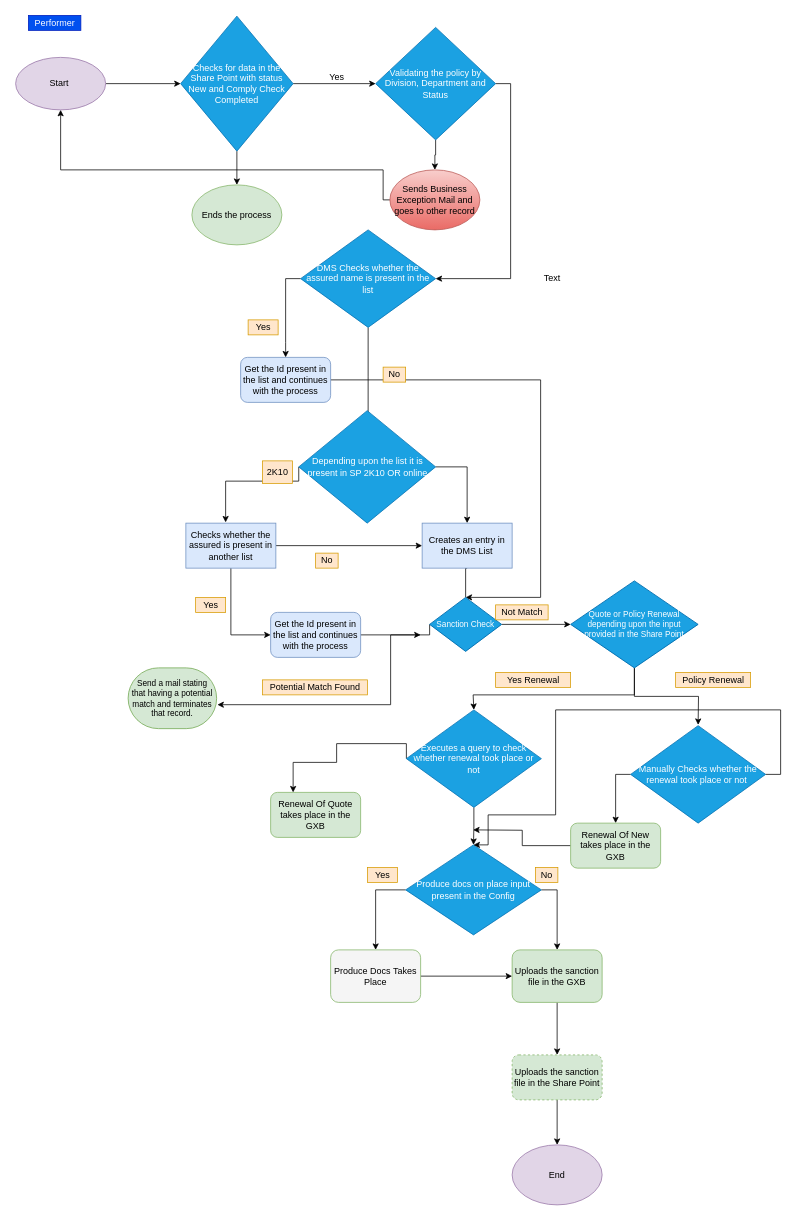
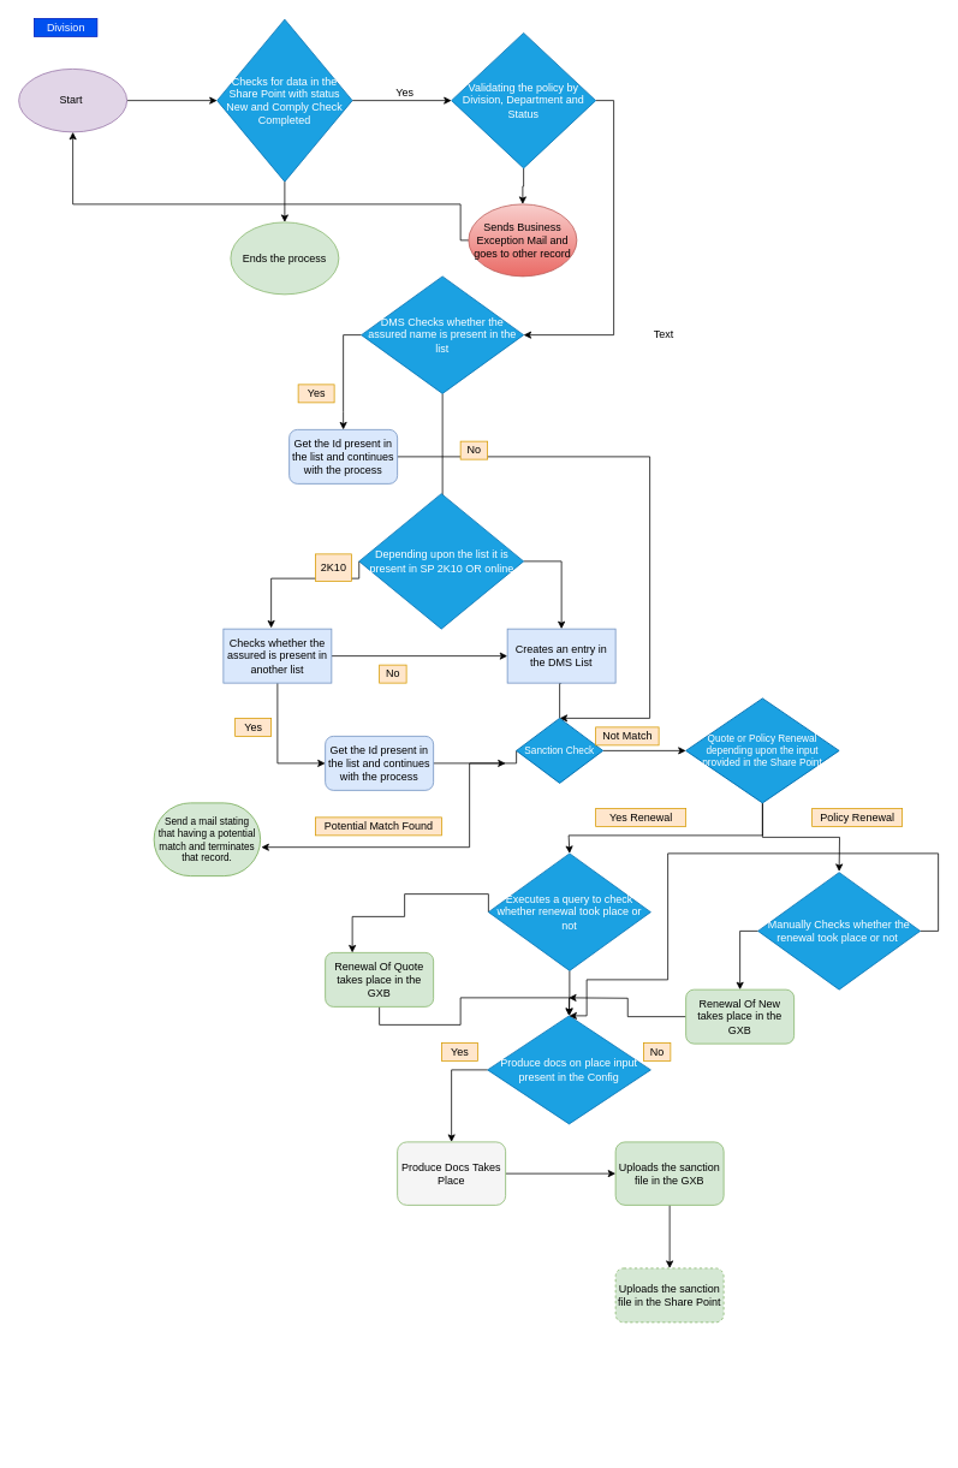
- <mxCell id="4" value="Performer" style="text;html=1;align=center;verticalAlign=middle;resizable=0;points=[];autosize=1;fillColor=#0050ef;strokeColor=#001DBC;fontColor=#ffffff;" parent="1" vertex="1"><mxGeometry x="37" y="20" width="70" height="20" as="geometry" /></mxCell>
+ <mxCell id="4" value="Division" style="text;html=1;align=center;verticalAlign=middle;resizable=0;points=[];autosize=1;fillColor=#0050ef;strokeColor=#001DBC;fontColor=#ffffff;" parent="1" vertex="1"><mxGeometry x="37" y="20" width="70" height="20" as="geometry" /></mxCell>
+ <mxCell id="58" style="edgeStyle=orthogonalEdgeStyle;rounded=0;orthogonalLoop=1;jettySize=auto;html=1;exitX=0.5;exitY=1;exitDx=0;exitDy=0;" parent="1" source="59" target="49" edge="1"><mxGeometry relative="1" as="geometry" /></mxCell>
- <mxCell id="48" style="edgeStyle=orthogonalEdgeStyle;rounded=0;orthogonalLoop=1;jettySize=auto;html=1;exitX=1;exitY=0.5;exitDx=0;exitDy=0;" parent="1" source="49" target="45" edge="1"><mxGeometry relative="1" as="geometry" /></mxCell>
- <mxCell id="54" style="edgeStyle=orthogonalEdgeStyle;rounded=0;orthogonalLoop=1;jettySize=auto;html=1;exitX=0.5;exitY=1;exitDx=0;exitDy=0;" parent="1" source="55" target="46" edge="1"><mxGeometry relative="1" as="geometry" /></mxCell>
- <mxCell id="46" value="End" style="ellipse;whiteSpace=wrap;html=1;fillColor=#e1d5e7;strokeColor=#9673a6;" parent="1" vertex="1"><mxGeometry x="682" y="1526" width="120" height="80" as="geometry" /></mxCell>
